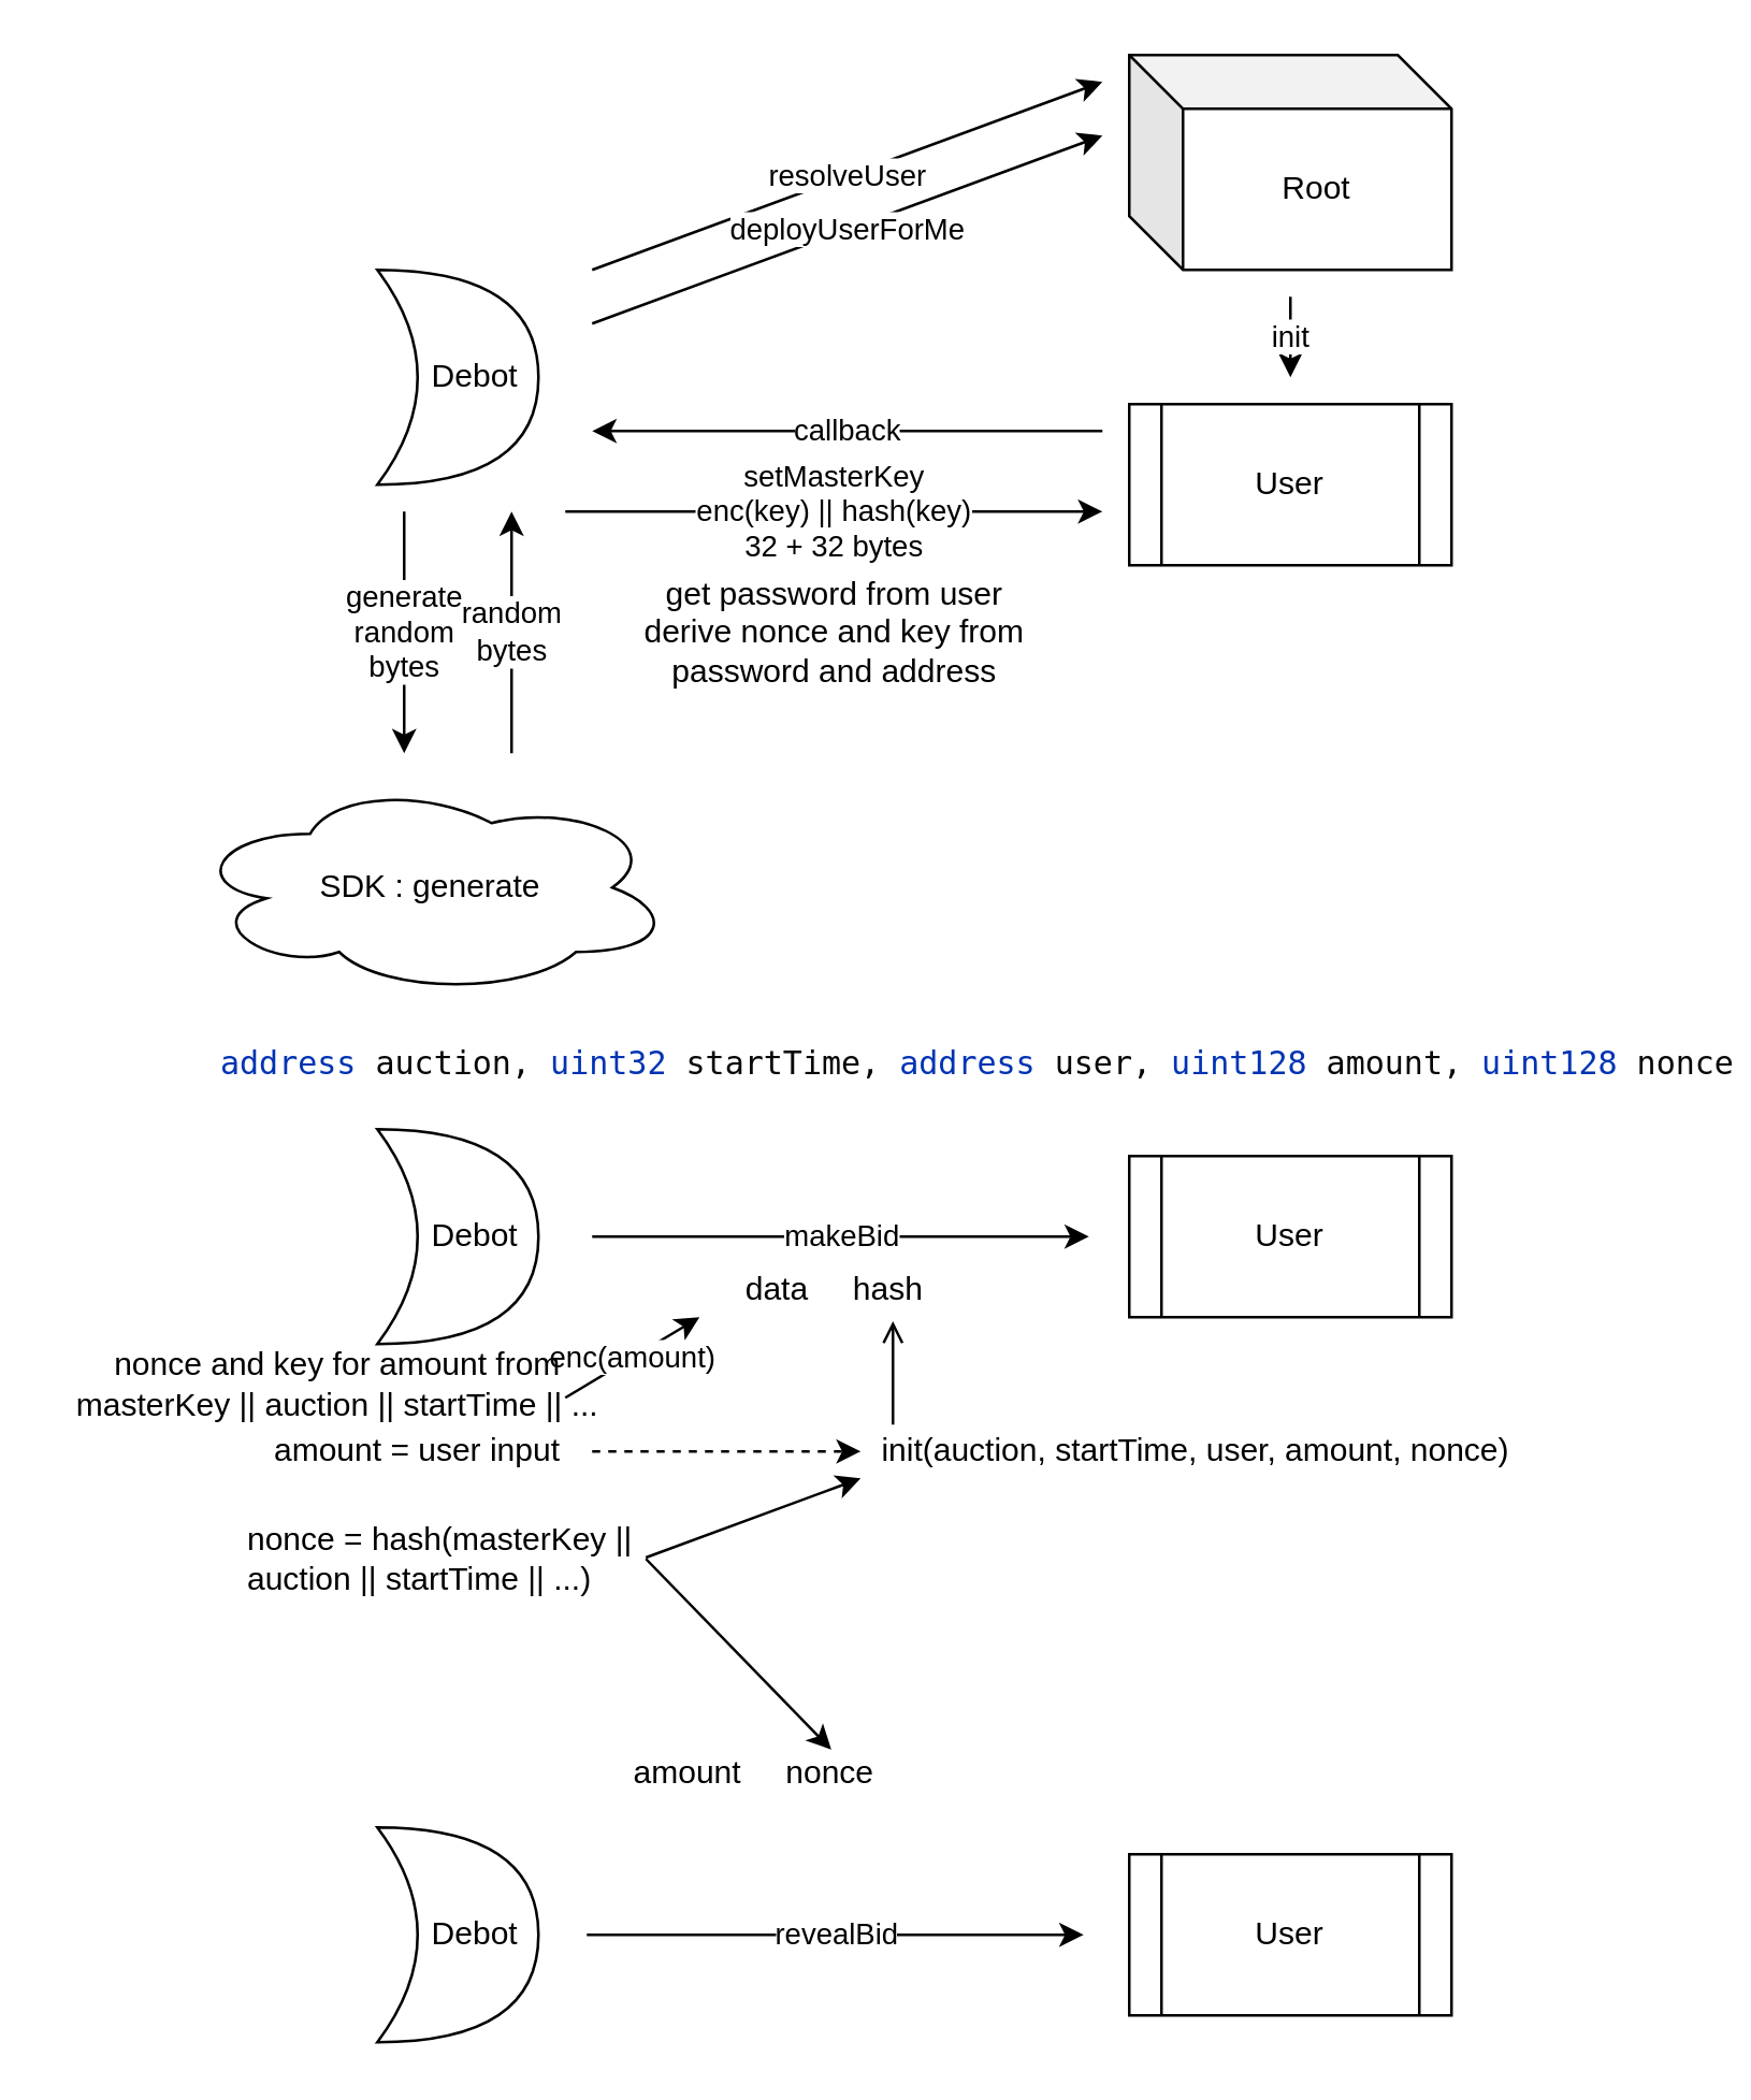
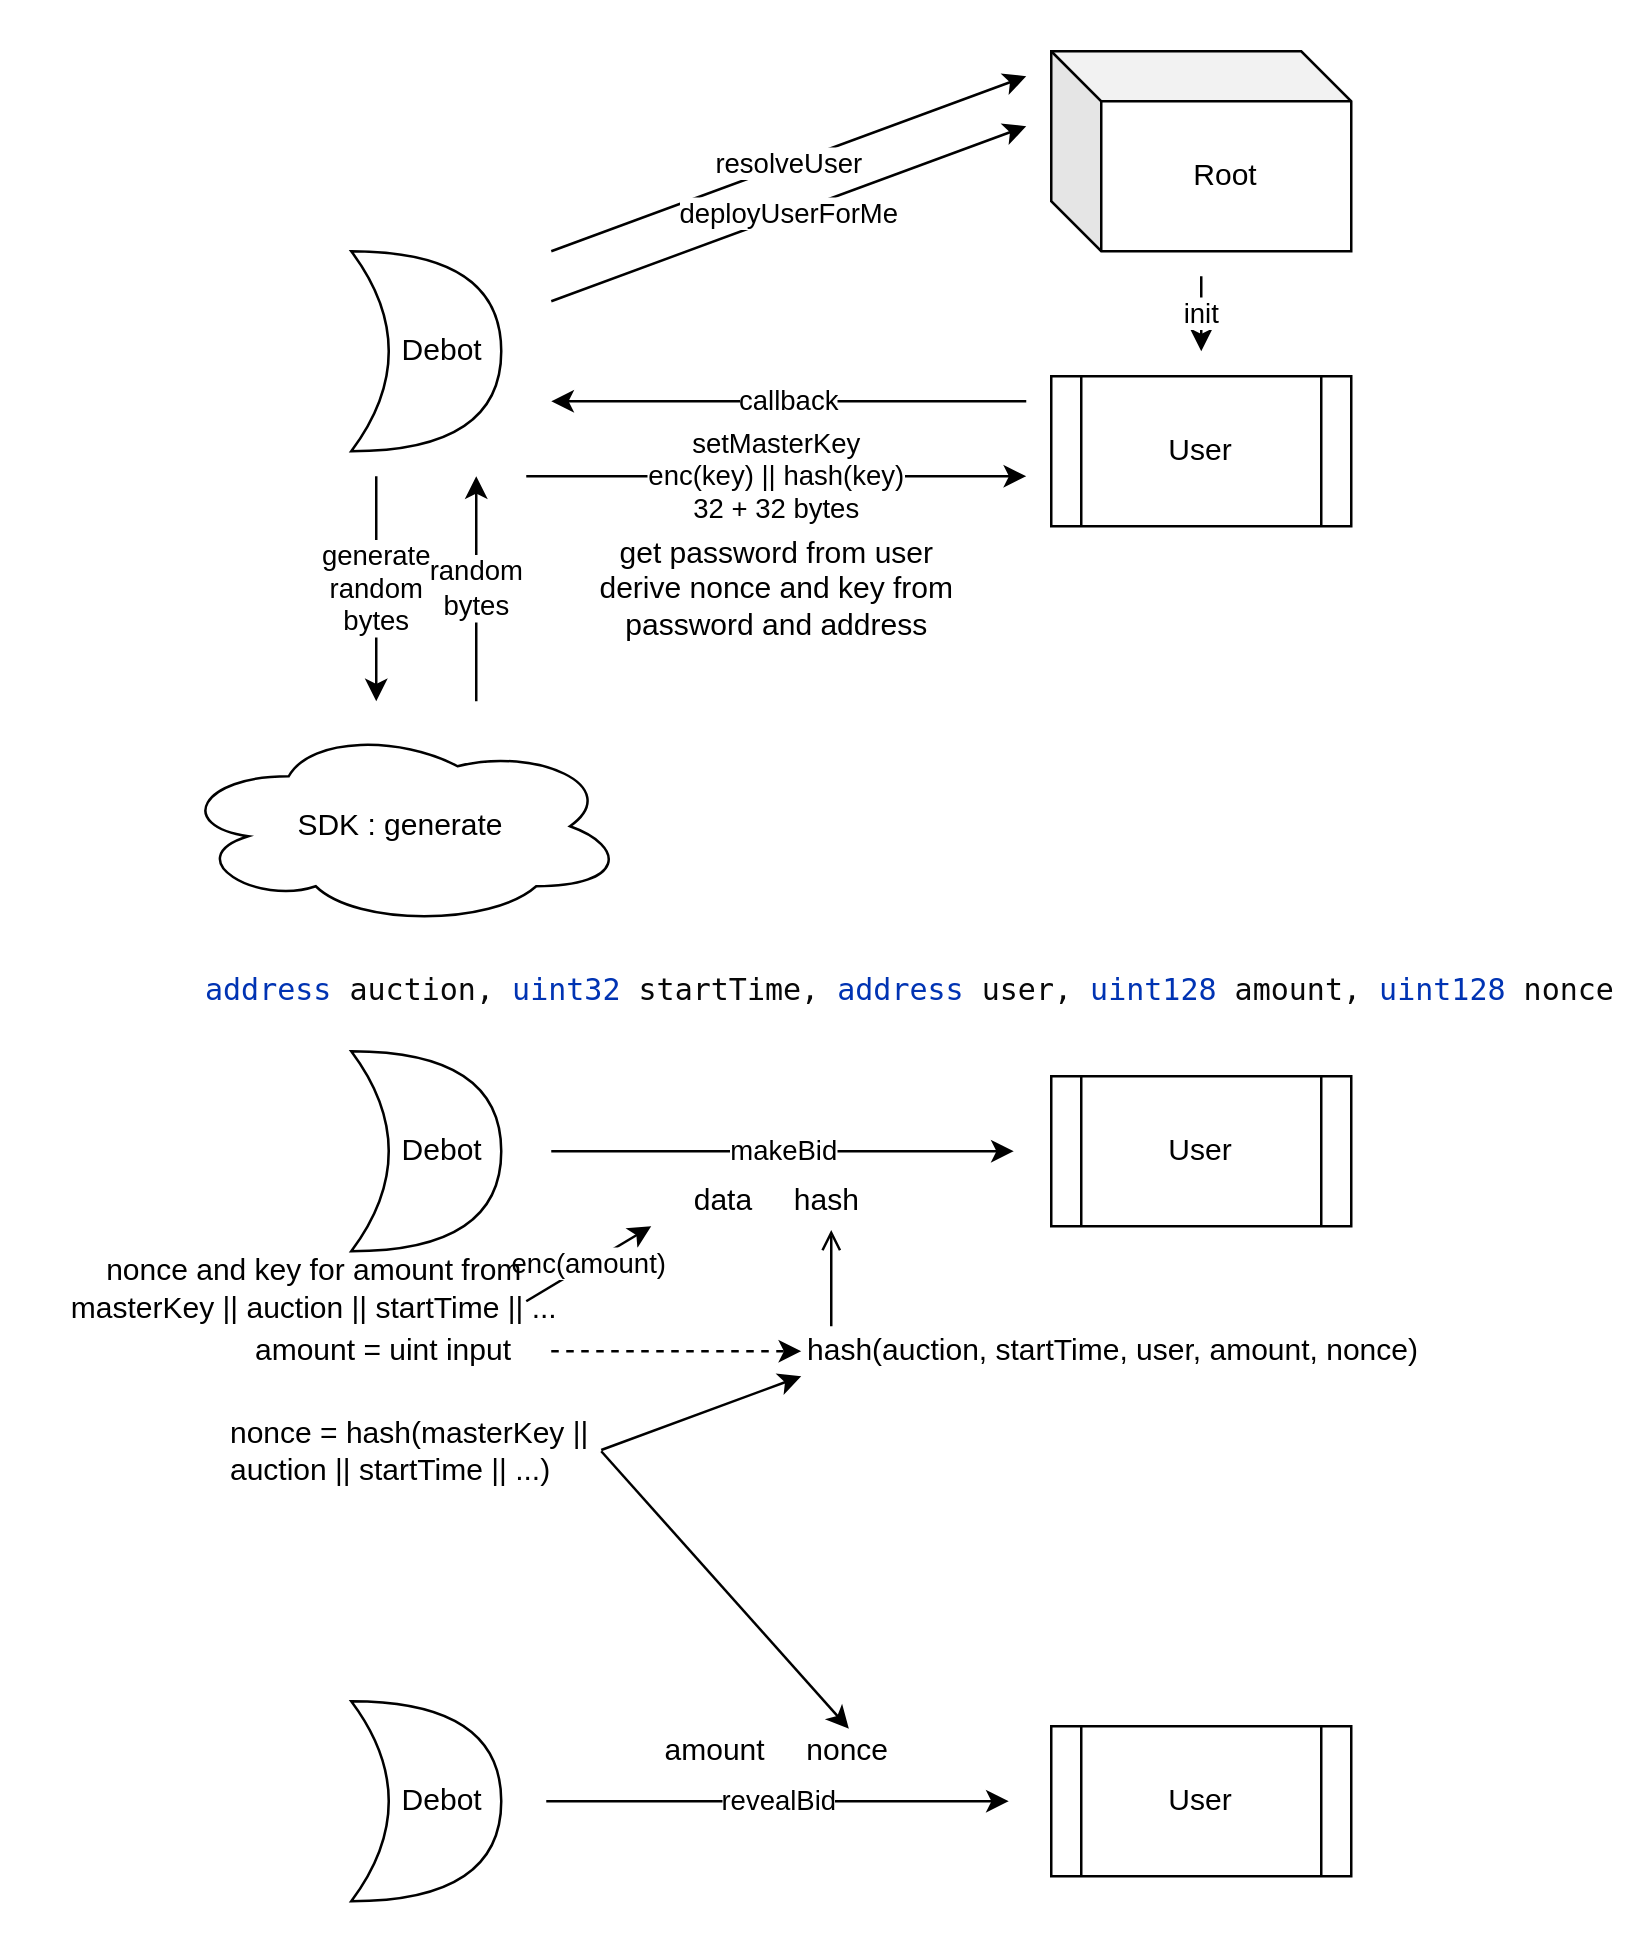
- <mxCell id="22" value="amount = user input" style="text;html=1;strokeColor=none;fillColor=none;align=left;verticalAlign=middle;whiteSpace=wrap;rounded=0;" vertex="1" parent="1"><mxGeometry x="100" y="530" width="120" height="20" as="geometry" /></mxCell>
+ <mxCell id="22" value="amount = uint input" style="text;html=1;strokeColor=none;fillColor=none;align=left;verticalAlign=middle;whiteSpace=wrap;rounded=0;" vertex="1" parent="1"><mxGeometry x="100" y="530" width="120" height="20" as="geometry" /></mxCell>
- <mxCell id="26" value="init(auction, startTime, user, amount, nonce)" style="text;html=1;strokeColor=none;fillColor=none;align=center;verticalAlign=middle;whiteSpace=wrap;rounded=0;" vertex="1" parent="1"><mxGeometry x="320" y="530" width="250" height="20" as="geometry" /></mxCell>
+ <mxCell id="26" value="hash(auction, startTime, user, amount, nonce)" style="text;html=1;strokeColor=none;fillColor=none;align=center;verticalAlign=middle;whiteSpace=wrap;rounded=0;" vertex="1" parent="1"><mxGeometry x="320" y="530" width="250" height="20" as="geometry" /></mxCell>
- <mxCell id="19" value="amount&amp;nbsp; &amp;nbsp; &amp;nbsp;nonce" style="text;html=1;align=center;verticalAlign=middle;resizable=0;points=[];autosize=1;strokeColor=none;" vertex="1" parent="1"><mxGeometry x="225" y="650" width="110" height="20" as="geometry" /></mxCell>
+ <mxCell id="19" value="amount&amp;nbsp; &amp;nbsp; &amp;nbsp;nonce" style="text;html=1;align=center;verticalAlign=middle;resizable=0;points=[];autosize=1;strokeColor=none;" vertex="1" parent="1"><mxGeometry x="255" y="690" width="110" height="20" as="geometry" /></mxCell>
